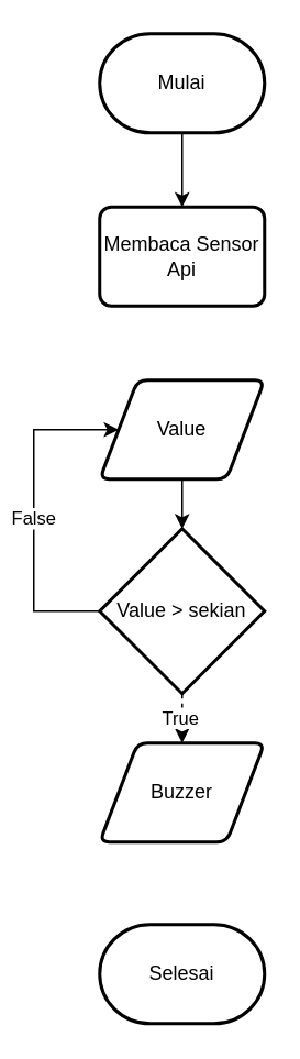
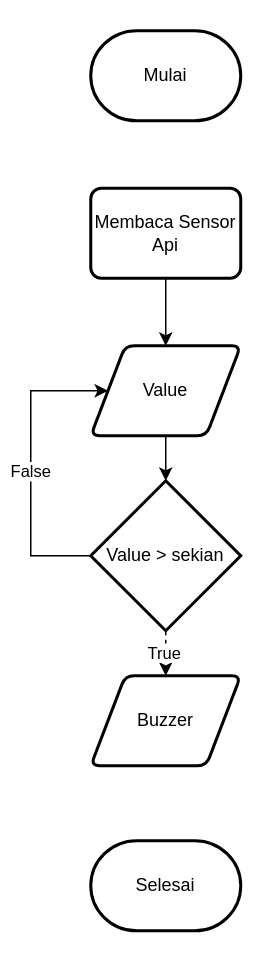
- <mxCell id="2" style="edgeStyle=orthogonalEdgeStyle;rounded=0;orthogonalLoop=1;jettySize=auto;html=1;exitX=0.5;exitY=1;exitDx=0;exitDy=0;exitPerimeter=0;entryX=0.5;entryY=0;entryDx=0;entryDy=0;" edge="1" parent="1" source="3" target="5"><mxGeometry relative="1" as="geometry" /></mxCell>
+ <mxCell id="4" style="edgeStyle=orthogonalEdgeStyle;rounded=0;orthogonalLoop=1;jettySize=auto;html=1;exitX=0.5;exitY=1;exitDx=0;exitDy=0;entryX=0.5;entryY=0;entryDx=0;entryDy=0;" edge="1" parent="1" source="5" target="11"><mxGeometry relative="1" as="geometry" /></mxCell>
